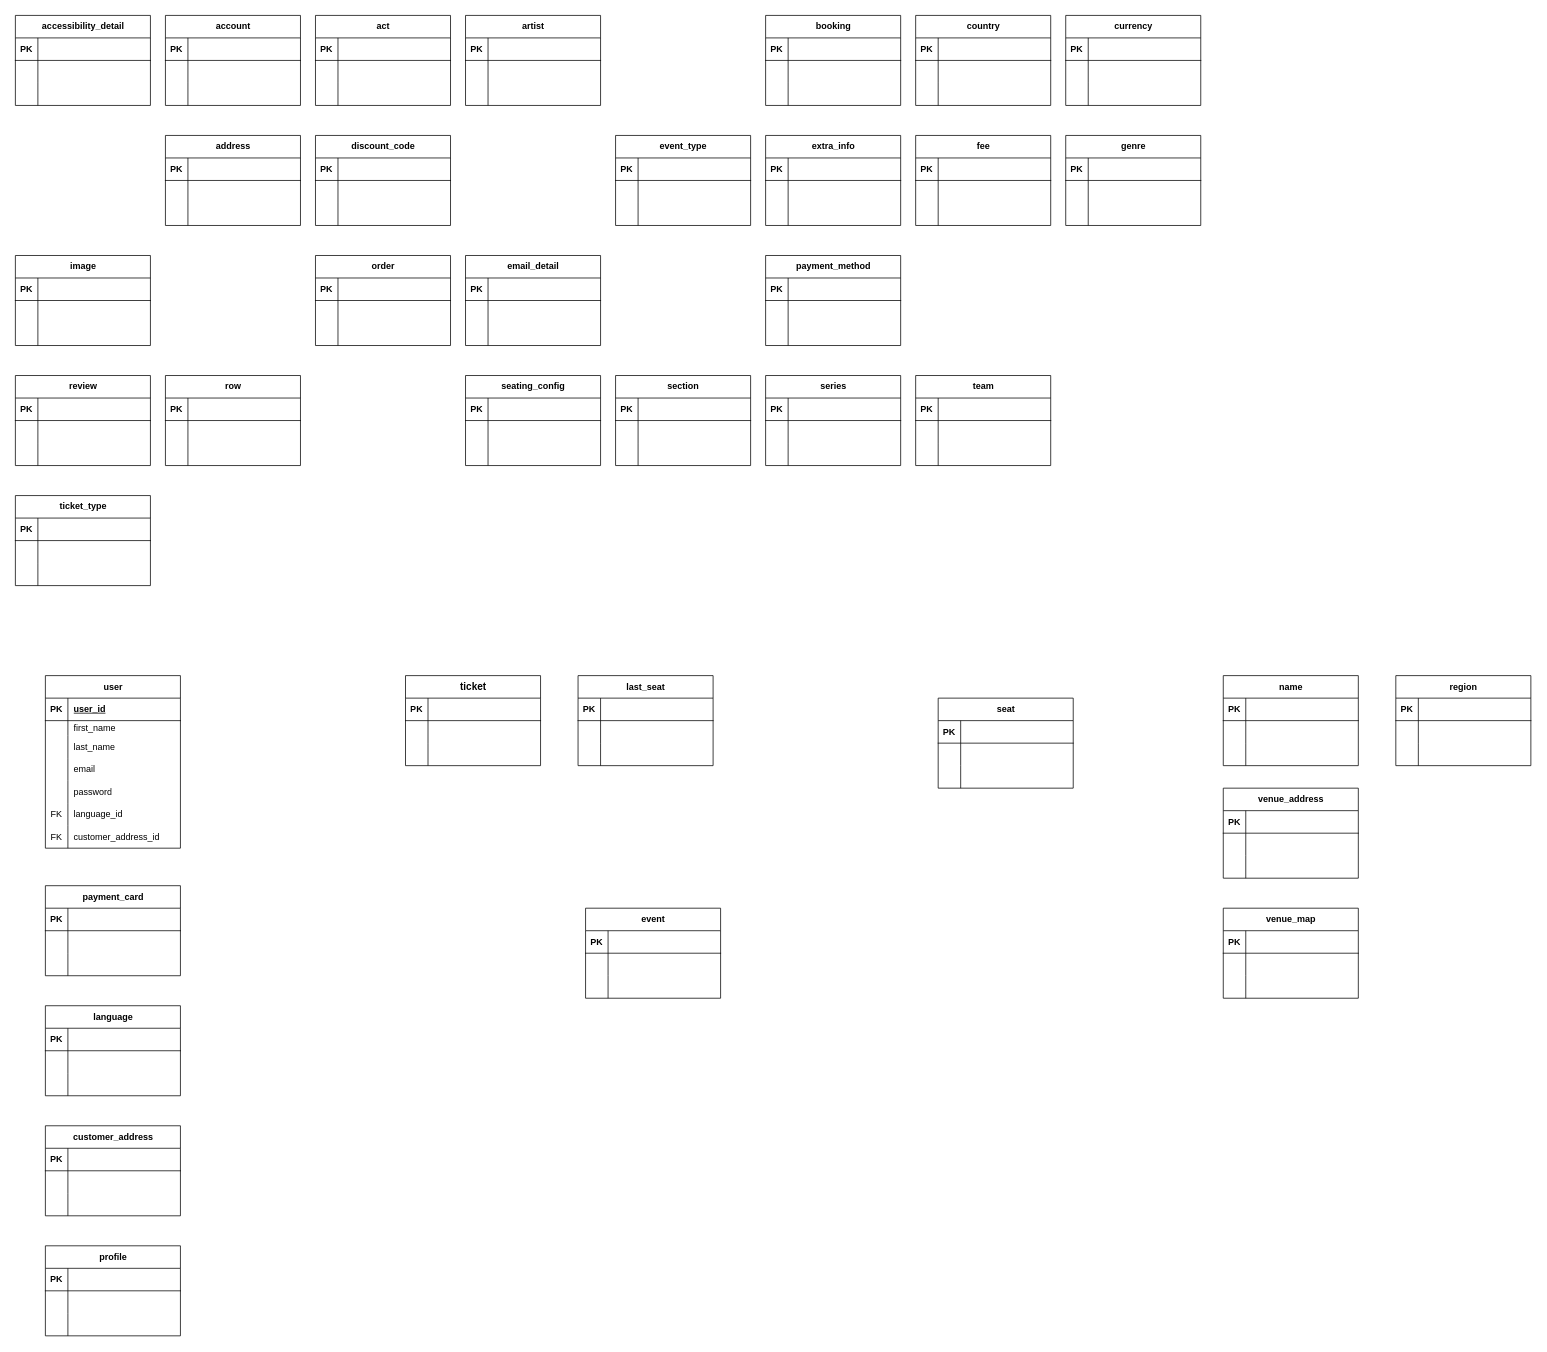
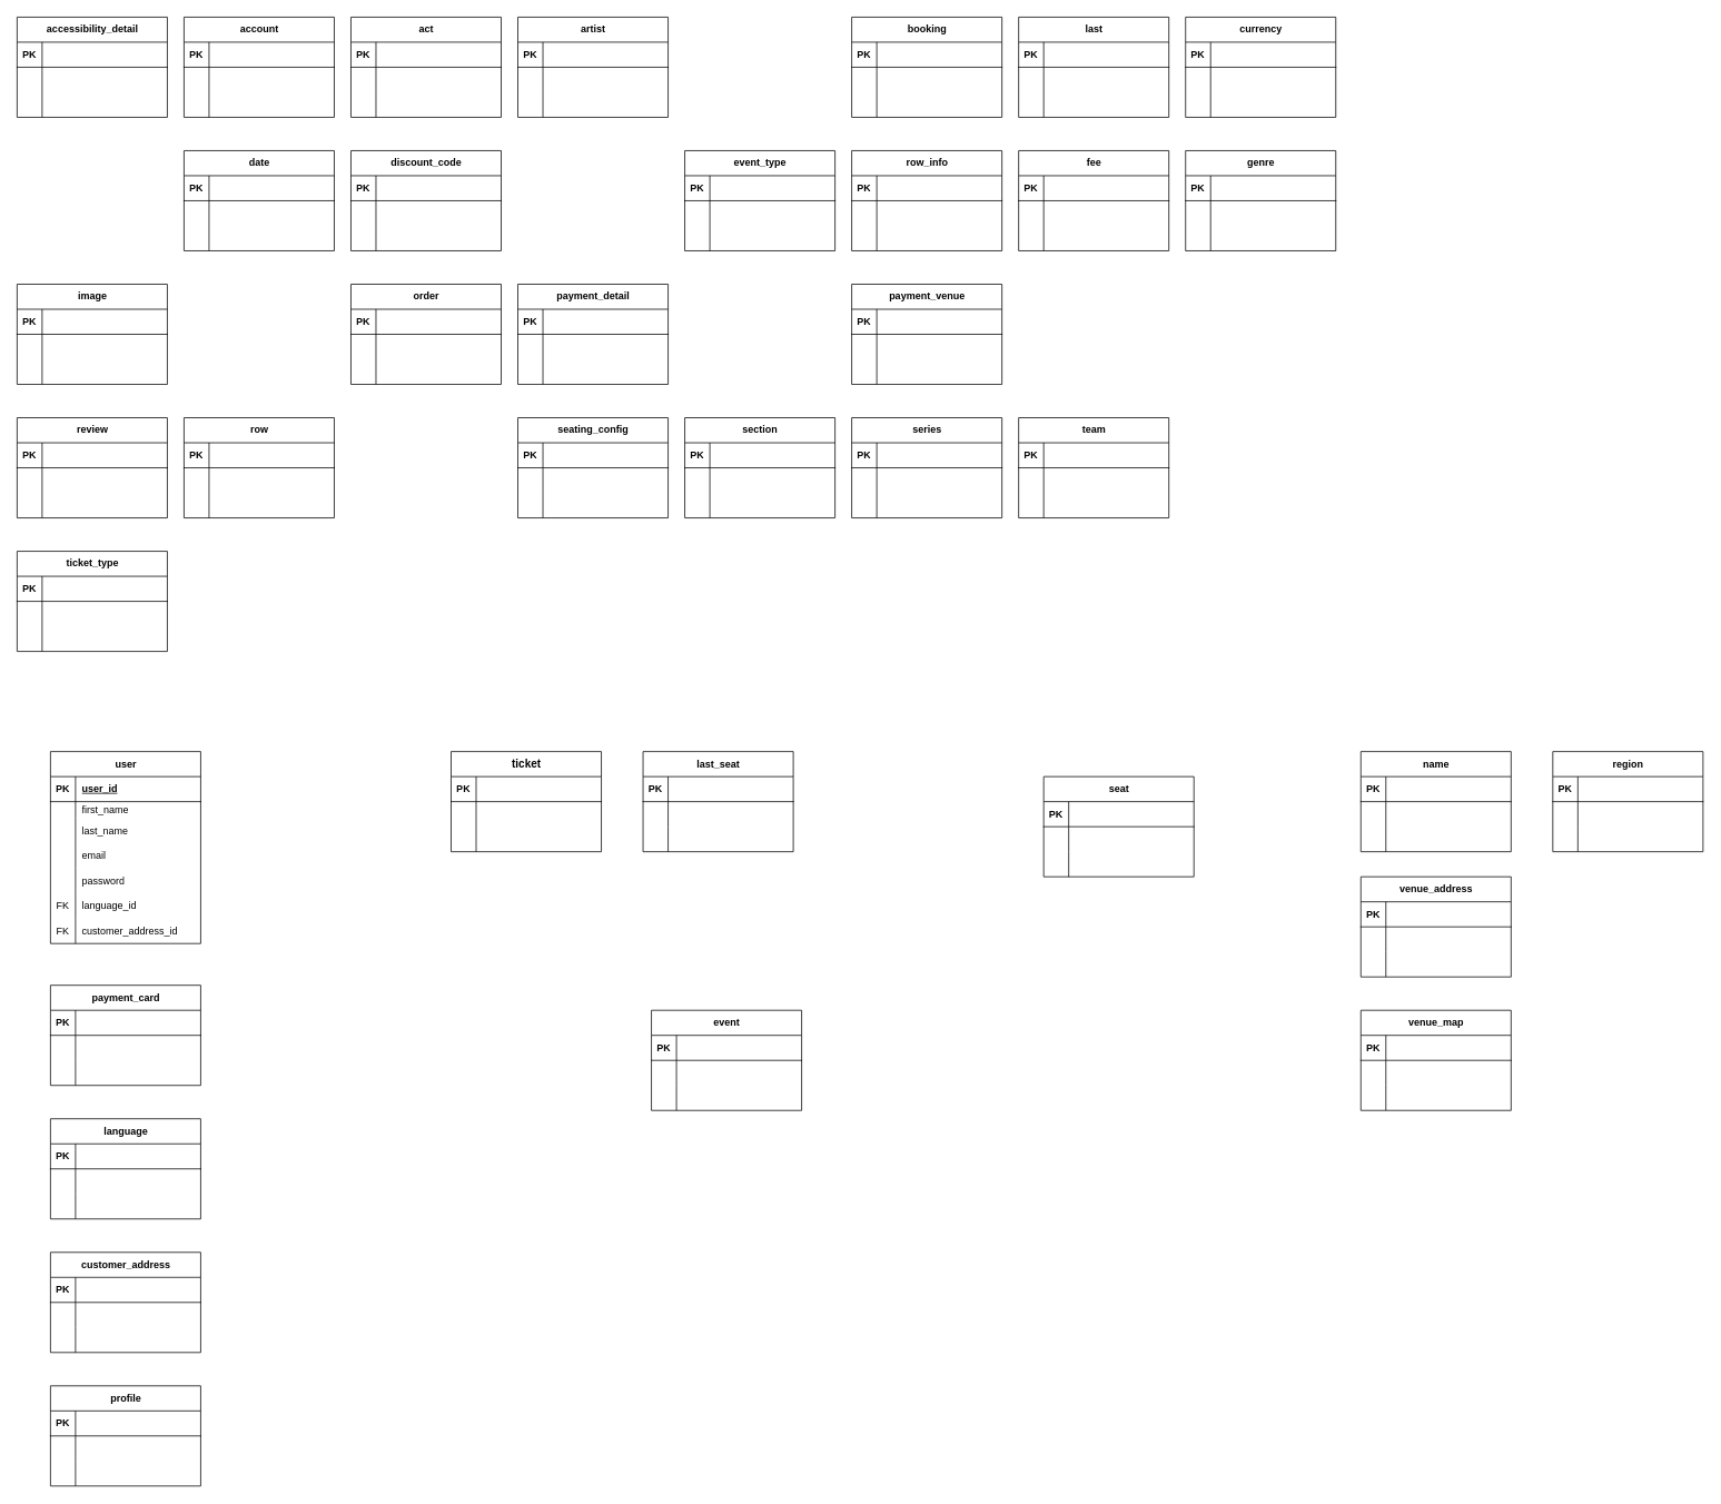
- <mxCell id="62" value="country" style="shape=table;startSize=30;container=1;collapsible=1;childLayout=tableLayout;fixedRows=1;rowLines=0;fontStyle=1;align=center;resizeLast=1;html=1;" parent="1" vertex="1"><mxGeometry x="1220" y="20" width="180" height="120" as="geometry" /></mxCell>
+ <mxCell id="62" value="last" style="shape=table;startSize=30;container=1;collapsible=1;childLayout=tableLayout;fixedRows=1;rowLines=0;fontStyle=1;align=center;resizeLast=1;html=1;" parent="1" vertex="1"><mxGeometry x="1220" y="20" width="180" height="120" as="geometry" /></mxCell>
- <mxCell id="92" value="address" style="shape=table;startSize=30;container=1;collapsible=1;childLayout=tableLayout;fixedRows=1;rowLines=0;fontStyle=1;align=center;resizeLast=1;html=1;" parent="1" vertex="1"><mxGeometry x="220" y="180" width="180" height="120" as="geometry" /></mxCell>
+ <mxCell id="92" value="date" style="shape=table;startSize=30;container=1;collapsible=1;childLayout=tableLayout;fixedRows=1;rowLines=0;fontStyle=1;align=center;resizeLast=1;html=1;" parent="1" vertex="1"><mxGeometry x="220" y="180" width="180" height="120" as="geometry" /></mxCell>
- <mxCell id="132" value="extra_info" style="shape=table;startSize=30;container=1;collapsible=1;childLayout=tableLayout;fixedRows=1;rowLines=0;fontStyle=1;align=center;resizeLast=1;html=1;" parent="1" vertex="1"><mxGeometry x="1020" y="180" width="180" height="120" as="geometry" /></mxCell>
+ <mxCell id="132" value="row_info" style="shape=table;startSize=30;container=1;collapsible=1;childLayout=tableLayout;fixedRows=1;rowLines=0;fontStyle=1;align=center;resizeLast=1;html=1;" parent="1" vertex="1"><mxGeometry x="1020" y="180" width="180" height="120" as="geometry" /></mxCell>
- <mxCell id="192" value="email_detail" style="shape=table;startSize=30;container=1;collapsible=1;childLayout=tableLayout;fixedRows=1;rowLines=0;fontStyle=1;align=center;resizeLast=1;html=1;" parent="1" vertex="1"><mxGeometry x="620" y="340" width="180" height="120" as="geometry" /></mxCell>
+ <mxCell id="192" value="payment_detail" style="shape=table;startSize=30;container=1;collapsible=1;childLayout=tableLayout;fixedRows=1;rowLines=0;fontStyle=1;align=center;resizeLast=1;html=1;" parent="1" vertex="1"><mxGeometry x="620" y="340" width="180" height="120" as="geometry" /></mxCell>
- <mxCell id="212" value="payment_method" style="shape=table;startSize=30;container=1;collapsible=1;childLayout=tableLayout;fixedRows=1;rowLines=0;fontStyle=1;align=center;resizeLast=1;html=1;" parent="1" vertex="1"><mxGeometry x="1020" y="340" width="180" height="120" as="geometry" /></mxCell>
+ <mxCell id="212" value="payment_venue" style="shape=table;startSize=30;container=1;collapsible=1;childLayout=tableLayout;fixedRows=1;rowLines=0;fontStyle=1;align=center;resizeLast=1;html=1;" parent="1" vertex="1"><mxGeometry x="1020" y="340" width="180" height="120" as="geometry" /></mxCell>
